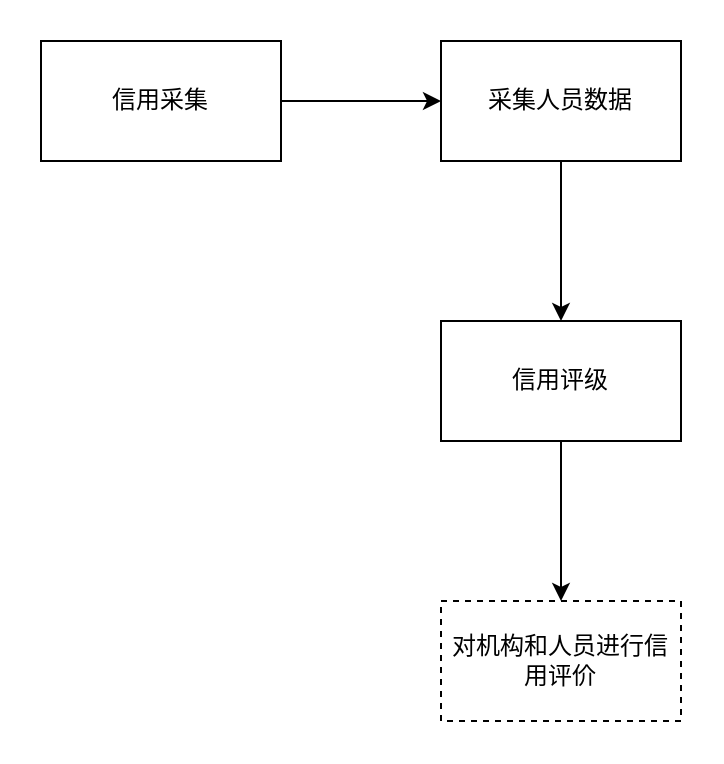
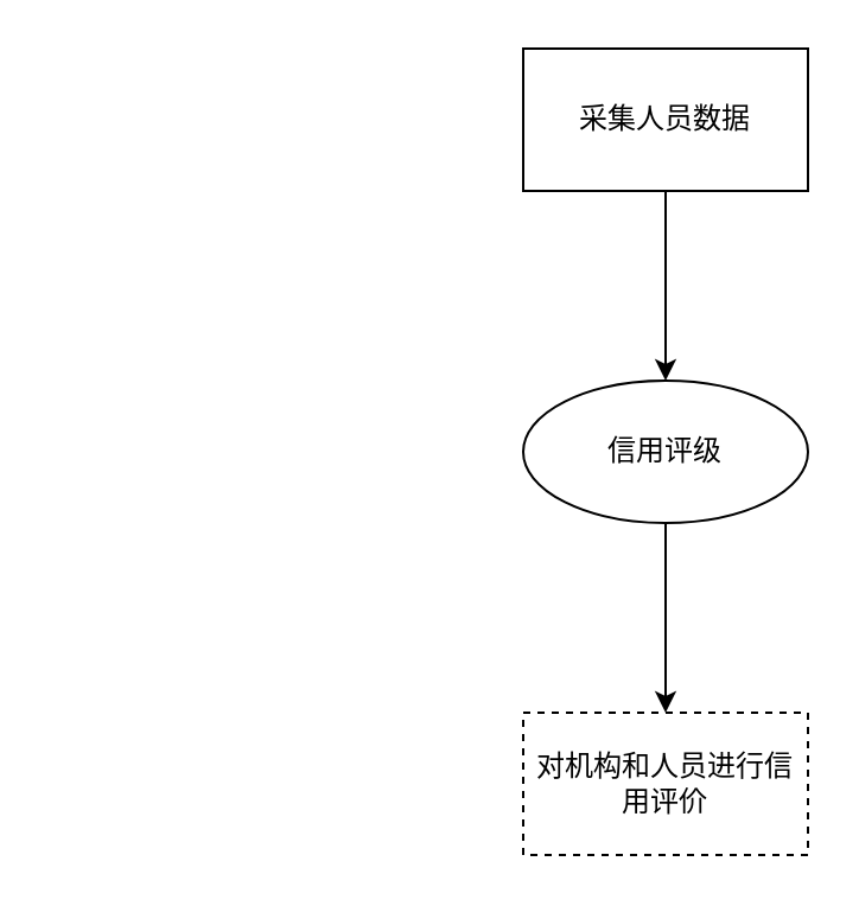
- <mxCell id="3" value="信用采集" style="rounded=0;whiteSpace=wrap;html=1;" vertex="1" parent="1"><mxGeometry x="20" y="20" width="120" height="60" as="geometry" /></mxCell>
- <mxCell id="2" value="" style="edgeStyle=orthogonalEdgeStyle;rounded=0;orthogonalLoop=1;jettySize=auto;html=1;" edge="1" parent="1" source="3" target="5"><mxGeometry relative="1" as="geometry" /></mxCell>
- <mxCell id="7" value="信用评级" style="rounded=0;whiteSpace=wrap;html=1;" vertex="1" parent="1"><mxGeometry x="220" y="160" width="120" height="60" as="geometry" /></mxCell>
+ <mxCell id="7" value="信用评级" style="ellipse;whiteSpace=wrap;html=1;" vertex="1" parent="1"><mxGeometry x="220" y="160" width="120" height="60" as="geometry" /></mxCell>
